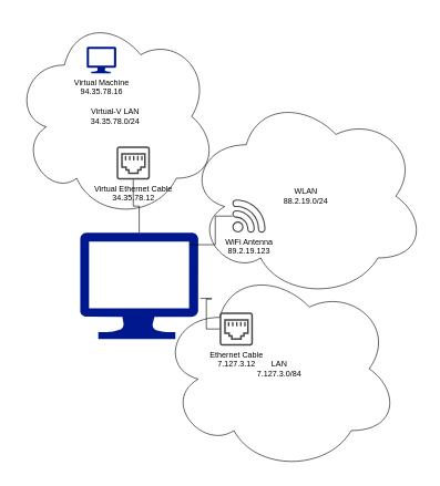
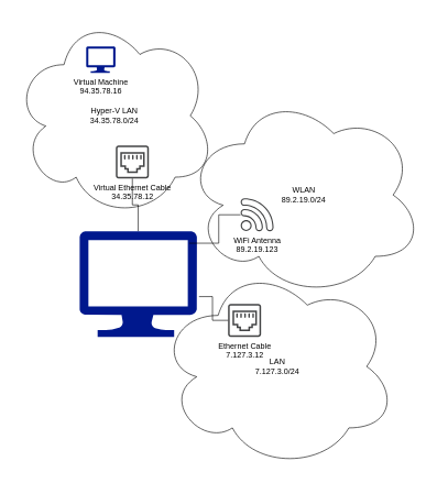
- <mxCell id="2" value="Virtual-V LAN&lt;div&gt;&lt;div&gt;34.35.78.0/24&lt;/div&gt;&lt;/div&gt;" style="ellipse;shape=cloud;whiteSpace=wrap;html=1;fillColor=none;" vertex="1" parent="1"><mxGeometry x="20" y="20" width="306" height="310" as="geometry" /></mxCell>
+ <mxCell id="2" value="Hyper-V LAN&lt;div&gt;&lt;div&gt;34.35.78.0/24&lt;/div&gt;&lt;/div&gt;" style="ellipse;shape=cloud;whiteSpace=wrap;html=1;fillColor=none;" vertex="1" parent="1"><mxGeometry x="20" y="20" width="306" height="310" as="geometry" /></mxCell>
- <mxCell id="4" value="WLAN&lt;div&gt;88.2.19.0/24&lt;/div&gt;" style="ellipse;shape=cloud;whiteSpace=wrap;html=1;fillColor=none;" vertex="1" parent="1"><mxGeometry x="280" y="140" width="360" height="310" as="geometry" /></mxCell>
+ <mxCell id="4" value="WLAN&lt;div&gt;89.2.19.0/24&lt;/div&gt;" style="ellipse;shape=cloud;whiteSpace=wrap;html=1;fillColor=none;" vertex="1" parent="1"><mxGeometry x="280" y="140" width="360" height="310" as="geometry" /></mxCell>
- <mxCell id="7" value="WiFi Antenna&lt;div&gt;89.2.19.123&lt;/div&gt;" style="sketch=0;pointerEvents=1;shadow=0;dashed=0;html=1;strokeColor=none;fillColor=#434445;aspect=fixed;labelPosition=center;verticalLabelPosition=bottom;verticalAlign=top;align=center;outlineConnect=0;shape=mxgraph.vvd.wi_fi;" vertex="1" parent="1"><mxGeometry x="349" y="300" width="50" height="50" as="geometry" /></mxCell>
+ <mxCell id="7" value="WiFi Antenna&lt;div&gt;89.2.19.123&lt;/div&gt;" style="sketch=0;pointerEvents=1;shadow=0;dashed=0;html=1;strokeColor=none;fillColor=#434445;aspect=fixed;labelPosition=center;verticalLabelPosition=bottom;verticalAlign=top;align=center;outlineConnect=0;shape=mxgraph.vvd.wi_fi;" vertex="1" parent="1"><mxGeometry x="364" y="300" width="50" height="50" as="geometry" /></mxCell>
- <mxCell id="9" value="Ethernet Cable&lt;div&gt;7.127.3.12&lt;/div&gt;" style="sketch=0;pointerEvents=1;shadow=0;dashed=0;html=1;strokeColor=none;fillColor=#434445;aspect=fixed;labelPosition=center;verticalLabelPosition=bottom;verticalAlign=top;align=center;outlineConnect=0;shape=mxgraph.vvd.ethernet_port;" vertex="1" parent="1"><mxGeometry x="330" y="470" width="50" height="50" as="geometry" /></mxCell>
+ <mxCell id="9" value="Ethernet Cable&lt;div&gt;7.127.3.12&lt;/div&gt;" style="sketch=0;pointerEvents=1;shadow=0;dashed=0;html=1;strokeColor=none;fillColor=#434445;aspect=fixed;labelPosition=center;verticalLabelPosition=bottom;verticalAlign=top;align=center;outlineConnect=0;shape=mxgraph.vvd.ethernet_port;" vertex="1" parent="1"><mxGeometry x="345" y="460" width="50" height="50" as="geometry" /></mxCell>
- <mxCell id="3" value="LAN&lt;div&gt;7.127.3.0/84&lt;/div&gt;" style="ellipse;shape=cloud;whiteSpace=wrap;html=1;fillColor=none;" vertex="1" parent="1"><mxGeometry x="240" y="400" width="360" height="310" as="geometry" /></mxCell>
+ <mxCell id="3" value="LAN&lt;div&gt;7.127.3.0/24&lt;/div&gt;" style="ellipse;shape=cloud;whiteSpace=wrap;html=1;fillColor=none;" vertex="1" parent="1"><mxGeometry x="240" y="400" width="360" height="310" as="geometry" /></mxCell>
